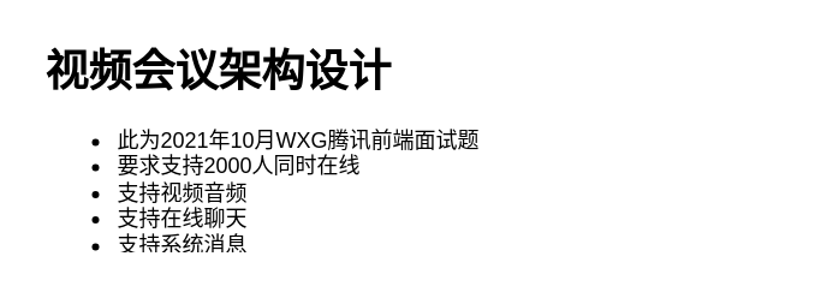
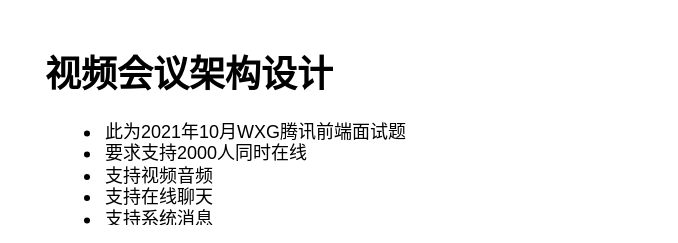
- <mxCell id="2" value="&lt;h1&gt;视频会议架构设计&lt;/h1&gt;&lt;p&gt;&lt;/p&gt;&lt;ul&gt;&lt;li&gt;此为2021年10月WXG腾讯前端面试题&lt;/li&gt;&lt;li&gt;要求支持2000人同时在线&lt;/li&gt;&lt;li&gt;支持视频音频&lt;/li&gt;&lt;li&gt;支持在线聊天&lt;/li&gt;&lt;li&gt;支持系统消息&lt;/li&gt;&lt;li&gt;高可用,低延迟&lt;/li&gt;&lt;/ul&gt;&lt;p&gt;&lt;/p&gt;" style="text;html=1;strokeColor=none;fillColor=none;spacing=5;spacingTop=-20;whiteSpace=wrap;overflow=hidden;rounded=0;" vertex="1" parent="1"><mxGeometry x="20" y="20" width="410" height="120" as="geometry" /></mxCell>
+ <mxCell id="2" value="&lt;h1&gt;视频会议架构设计&lt;/h1&gt;&lt;p&gt;&lt;/p&gt;&lt;ul&gt;&lt;li&gt;此为2021年10月WXG腾讯前端面试题&lt;/li&gt;&lt;li&gt;要求支持2000人同时在线&lt;/li&gt;&lt;li&gt;支持视频音频&lt;/li&gt;&lt;li&gt;支持在线聊天&lt;/li&gt;&lt;li&gt;支持系统消息&lt;/li&gt;&lt;li&gt;高可用,低延迟&lt;/li&gt;&lt;/ul&gt;&lt;p&gt;&lt;/p&gt;" style="text;html=1;strokeColor=none;fillColor=none;spacing=5;spacingTop=-20;whiteSpace=wrap;overflow=hidden;rounded=0;" vertex="1" parent="1"><mxGeometry x="25" y="30" width="410" height="120" as="geometry" /></mxCell>
